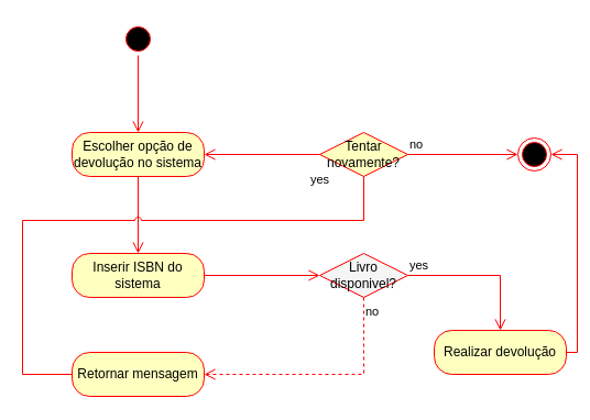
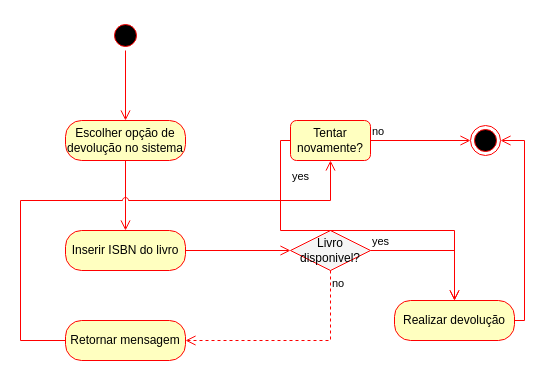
- <mxCell id="18" value="yes" style="edgeStyle=orthogonalEdgeStyle;html=1;align=left;verticalAlign=top;endArrow=open;endSize=8;strokeColor=#ff0000;rounded=0;exitX=0;exitY=0.5;exitDx=0;exitDy=0;entryX=1;entryY=0.5;entryDx=0;entryDy=0;" edge="1" source="16" parent="1" target="4"><mxGeometry x="-0.809" y="10" relative="1" as="geometry"><mxPoint x="330" y="220" as="targetPoint" /><mxPoint as="offset" /></mxGeometry></mxCell>
+ <mxCell id="18" value="yes" style="edgeStyle=orthogonalEdgeStyle;html=1;align=left;verticalAlign=top;endArrow=open;endSize=8;strokeColor=#ff0000;rounded=0;exitX=0;exitY=0.5;exitDx=0;exitDy=0;" edge="1" source="16" parent="1" target="11"><mxGeometry x="-0.809" y="10" relative="1" as="geometry"><mxPoint x="330" y="220" as="targetPoint" /><mxPoint as="offset" /></mxGeometry></mxCell>
- <mxCell id="16" value="Tentar novamente?" style="rhombus;whiteSpace=wrap;html=1;fontColor=#000000;fillColor=#ffffc0;strokeColor=#ff0000;" vertex="1" parent="1"><mxGeometry x="290" y="120" width="80" height="40" as="geometry" /></mxCell>
+ <mxCell id="16" value="Tentar novamente?" style="whiteSpace=wrap;html=1;fontColor=#000000;fillColor=#ffffc0;strokeColor=#ff0000;rounded=1;" vertex="1" parent="1"><mxGeometry x="290" y="120" width="80" height="40" as="geometry" /></mxCell>
- <mxCell id="15" value="" style="edgeStyle=orthogonalEdgeStyle;html=1;verticalAlign=bottom;endArrow=none;endSize=8;strokeColor=#ff0000;rounded=0;exitX=0;exitY=0.5;exitDx=0;exitDy=0;entryX=0.5;entryY=1;entryDx=0;entryDy=0;jumpStyle=arc;" edge="1" source="14" parent="1" target="16"><mxGeometry relative="1" as="geometry"><mxPoint x="20" y="200" as="targetPoint" /><Array as="points"><mxPoint x="20" y="340" /><mxPoint x="20" y="200" /><mxPoint x="330" y="200" /></Array></mxGeometry></mxCell>
+ <mxCell id="15" value="" style="edgeStyle=orthogonalEdgeStyle;html=1;verticalAlign=bottom;endArrow=open;endSize=8;strokeColor=#ff0000;rounded=0;exitX=0;exitY=0.5;exitDx=0;exitDy=0;entryX=0.5;entryY=1;entryDx=0;entryDy=0;jumpStyle=arc;" edge="1" source="14" parent="1" target="16"><mxGeometry relative="1" as="geometry"><mxPoint x="20" y="200" as="targetPoint" /><Array as="points"><mxPoint x="20" y="340" /><mxPoint x="20" y="200" /><mxPoint x="330" y="200" /></Array></mxGeometry></mxCell>
- <mxCell id="6" value="Inserir ISBN do sistema" style="rounded=1;whiteSpace=wrap;html=1;arcSize=40;fontColor=#000000;fillColor=#ffffc0;strokeColor=#ff0000;" vertex="1" parent="1"><mxGeometry x="65" y="230" width="120" height="40" as="geometry" /></mxCell>
+ <mxCell id="6" value="Inserir ISBN do livro" style="rounded=1;whiteSpace=wrap;html=1;arcSize=40;fontColor=#000000;fillColor=#ffffc0;strokeColor=#ff0000;" vertex="1" parent="1"><mxGeometry x="65" y="230" width="120" height="40" as="geometry" /></mxCell>
